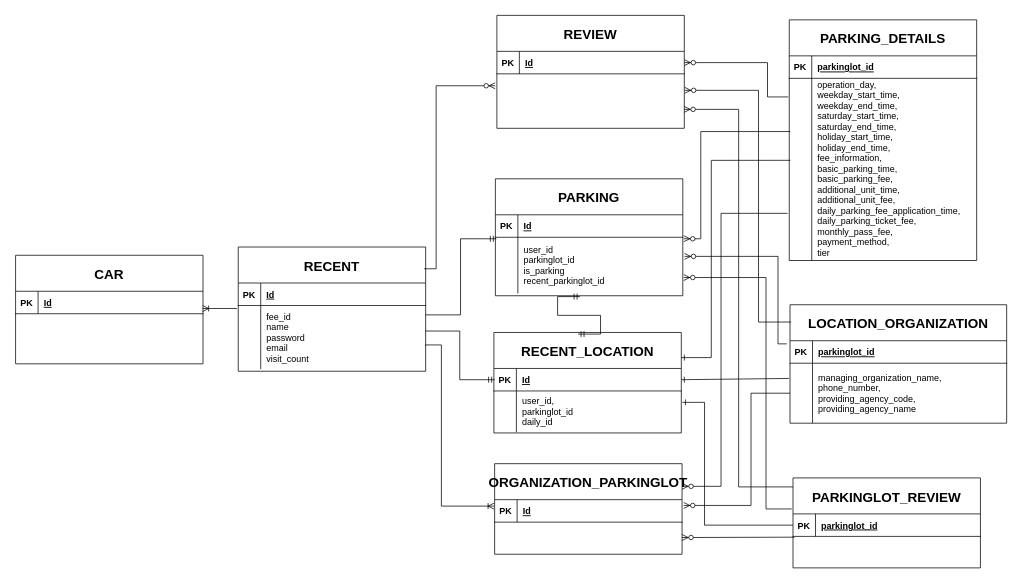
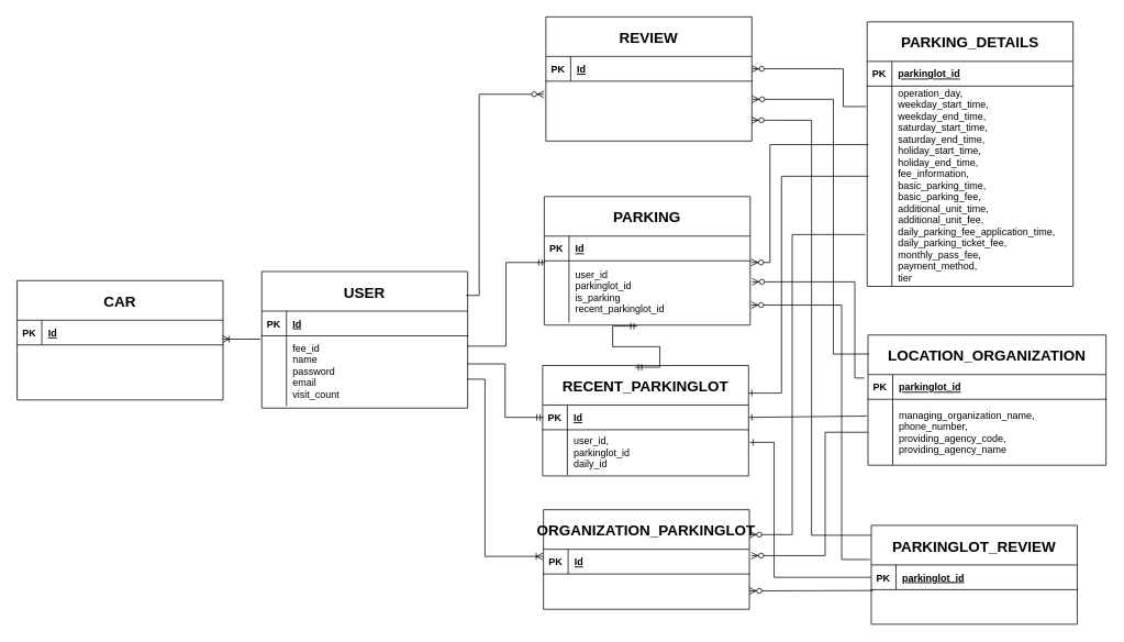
- <mxCell id="15" value="RECENT" style="shape=table;startSize=48;container=1;collapsible=1;childLayout=tableLayout;fixedRows=1;rowLines=0;fontStyle=1;align=center;resizeLast=1;fontColor=#000000;fontSize=18;" vertex="1" parent="1"><mxGeometry x="317" y="329" width="250" height="165.7" as="geometry" /></mxCell>
+ <mxCell id="15" value="USER" style="shape=table;startSize=48;container=1;collapsible=1;childLayout=tableLayout;fixedRows=1;rowLines=0;fontStyle=1;align=center;resizeLast=1;fontColor=#000000;fontSize=18;" vertex="1" parent="1"><mxGeometry x="317" y="329" width="250" height="165.7" as="geometry" /></mxCell>
- <mxCell id="60" value="RECENT_LOCATION" style="shape=table;startSize=48;container=1;collapsible=1;childLayout=tableLayout;fixedRows=1;rowLines=0;fontStyle=1;align=center;resizeLast=1;fontColor=#000000;fontSize=18;" vertex="1" parent="1"><mxGeometry x="658" y="443" width="250" height="134" as="geometry" /></mxCell>
+ <mxCell id="60" value="RECENT_PARKINGLOT" style="shape=table;startSize=48;container=1;collapsible=1;childLayout=tableLayout;fixedRows=1;rowLines=0;fontStyle=1;align=center;resizeLast=1;fontColor=#000000;fontSize=18;" vertex="1" parent="1"><mxGeometry x="658" y="443" width="250" height="134" as="geometry" /></mxCell>
